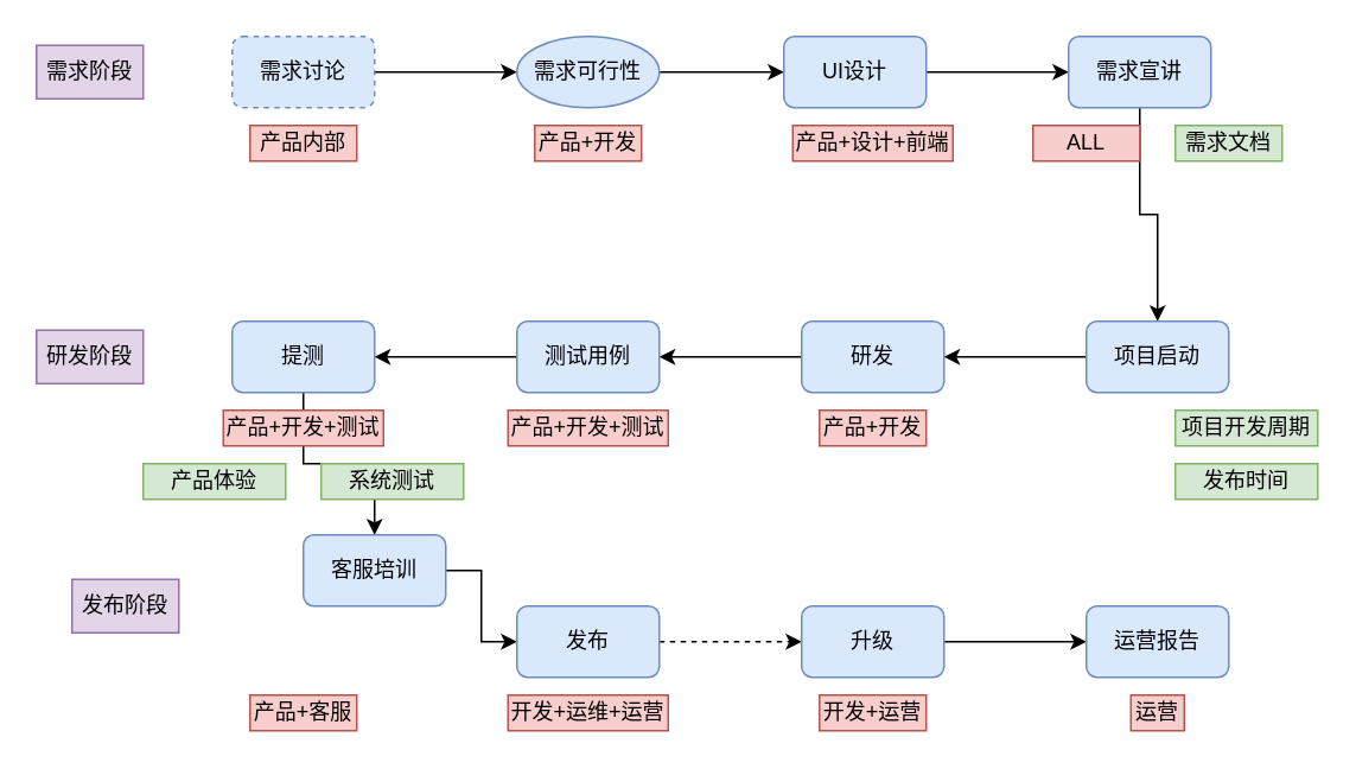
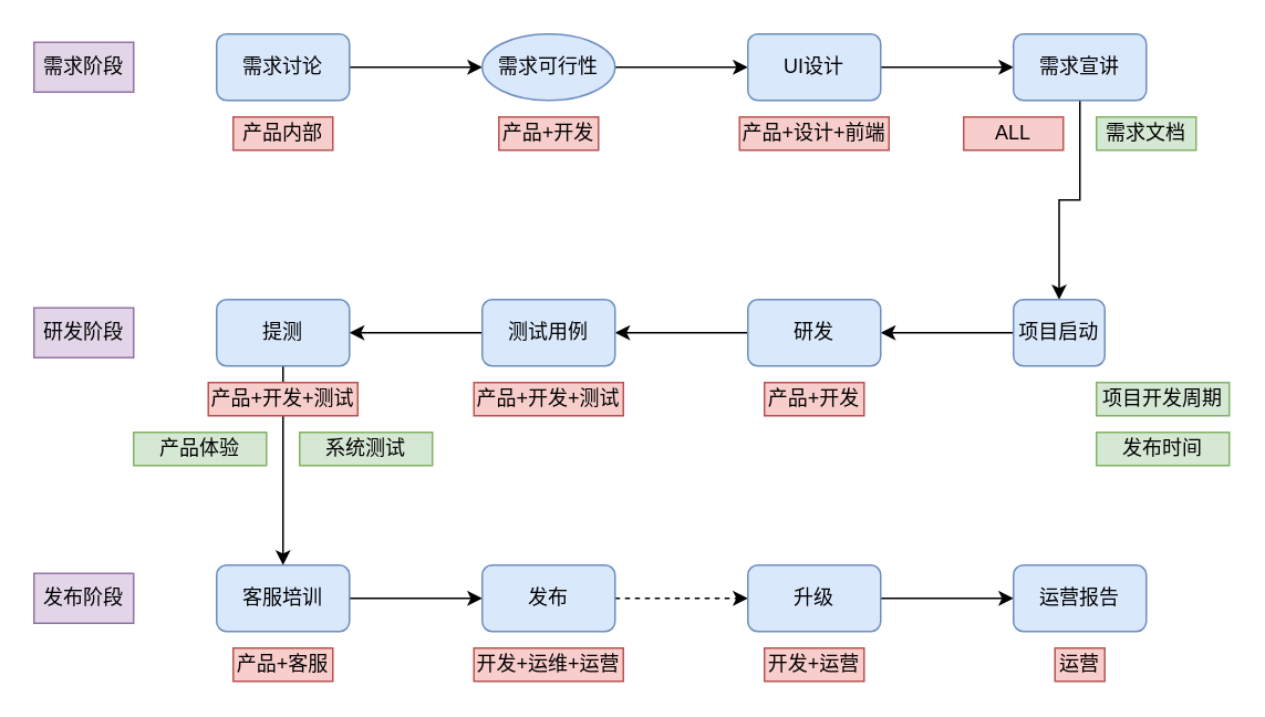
- <mxCell id="3" value="需求讨论" style="rounded=1;whiteSpace=wrap;html=1;fillColor=#dae8fc;strokeColor=#6c8ebf;dashed=1;" vertex="1" parent="1"><mxGeometry x="130" y="20" width="80" height="40" as="geometry" /></mxCell>
+ <mxCell id="3" value="需求讨论" style="rounded=1;whiteSpace=wrap;html=1;fillColor=#dae8fc;strokeColor=#6c8ebf;" vertex="1" parent="1"><mxGeometry x="130" y="20" width="80" height="40" as="geometry" /></mxCell>
- <mxCell id="7" value="UI设计" style="rounded=1;whiteSpace=wrap;html=1;fillColor=#dae8fc;strokeColor=#6c8ebf;" vertex="1" parent="1"><mxGeometry x="440" y="20" width="80" height="40" as="geometry" /></mxCell>
+ <mxCell id="7" value="UI设计" style="rounded=1;whiteSpace=wrap;html=1;fillColor=#dae8fc;strokeColor=#6c8ebf;" vertex="1" parent="1"><mxGeometry x="450" y="20" width="80" height="40" as="geometry" /></mxCell>
- <mxCell id="9" value="需求宣讲" style="rounded=1;whiteSpace=wrap;html=1;fillColor=#dae8fc;strokeColor=#6c8ebf;" vertex="1" parent="1"><mxGeometry x="600" y="20" width="80" height="40" as="geometry" /></mxCell>
+ <mxCell id="9" value="需求宣讲" style="rounded=1;whiteSpace=wrap;html=1;fillColor=#dae8fc;strokeColor=#6c8ebf;" vertex="1" parent="1"><mxGeometry x="610" y="20" width="80" height="40" as="geometry" /></mxCell>
- <mxCell id="15" value="项目启动" style="rounded=1;whiteSpace=wrap;html=1;fillColor=#dae8fc;strokeColor=#6c8ebf;" vertex="1" parent="1"><mxGeometry x="610" y="180" width="80" height="40" as="geometry" /></mxCell>
+ <mxCell id="15" value="项目启动" style="rounded=1;whiteSpace=wrap;html=1;fillColor=#dae8fc;strokeColor=#6c8ebf;" vertex="1" parent="1"><mxGeometry x="610" y="180" width="55" height="40" as="geometry" /></mxCell>
- <mxCell id="31" value="客服培训" style="rounded=1;whiteSpace=wrap;html=1;fillColor=#dae8fc;strokeColor=#6c8ebf;" vertex="1" parent="1"><mxGeometry x="170" y="300" width="80" height="40" as="geometry" /></mxCell>
+ <mxCell id="31" value="客服培训" style="rounded=1;whiteSpace=wrap;html=1;fillColor=#dae8fc;strokeColor=#6c8ebf;" vertex="1" parent="1"><mxGeometry x="130" y="340" width="80" height="40" as="geometry" /></mxCell>
- <mxCell id="43" value="发布阶段" style="text;html=1;strokeColor=#9673a6;fillColor=#e1d5e7;align=center;verticalAlign=middle;whiteSpace=wrap;rounded=0;" vertex="1" parent="1"><mxGeometry x="40" y="325" width="60" height="30" as="geometry" /></mxCell>
+ <mxCell id="43" value="发布阶段" style="text;html=1;strokeColor=#9673a6;fillColor=#e1d5e7;align=center;verticalAlign=middle;whiteSpace=wrap;rounded=0;" vertex="1" parent="1"><mxGeometry x="20" y="345" width="60" height="30" as="geometry" /></mxCell>
